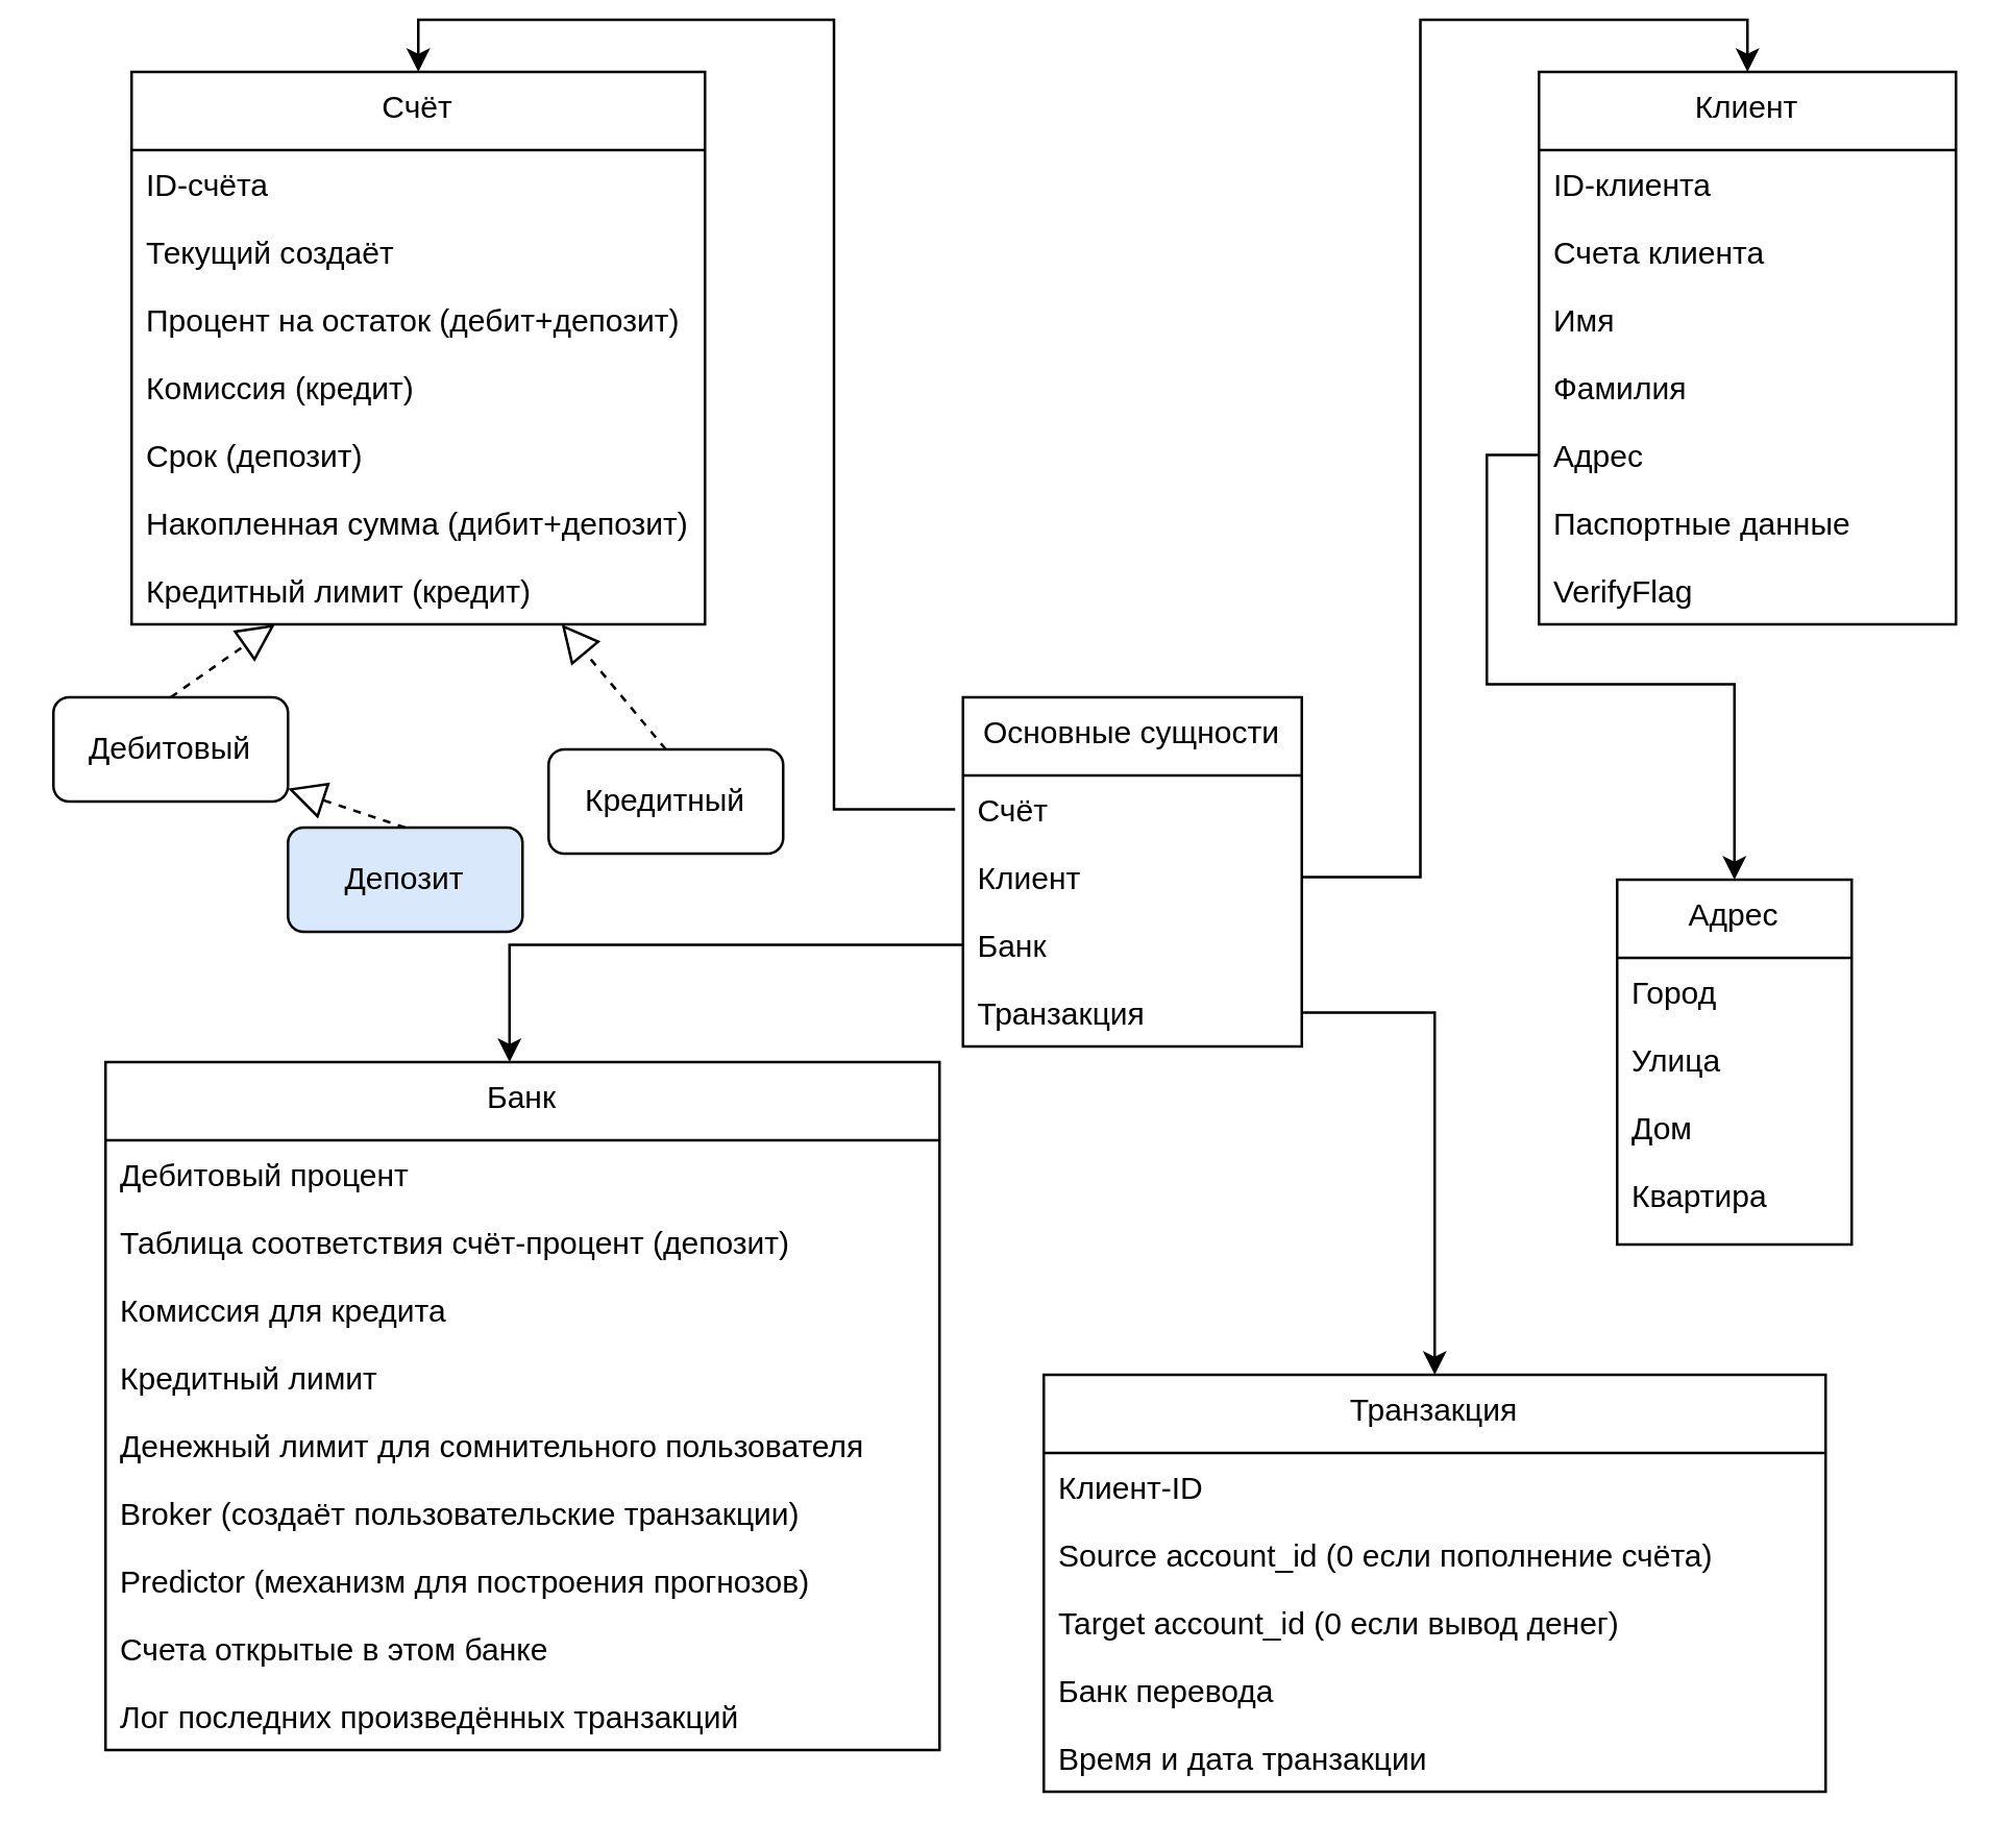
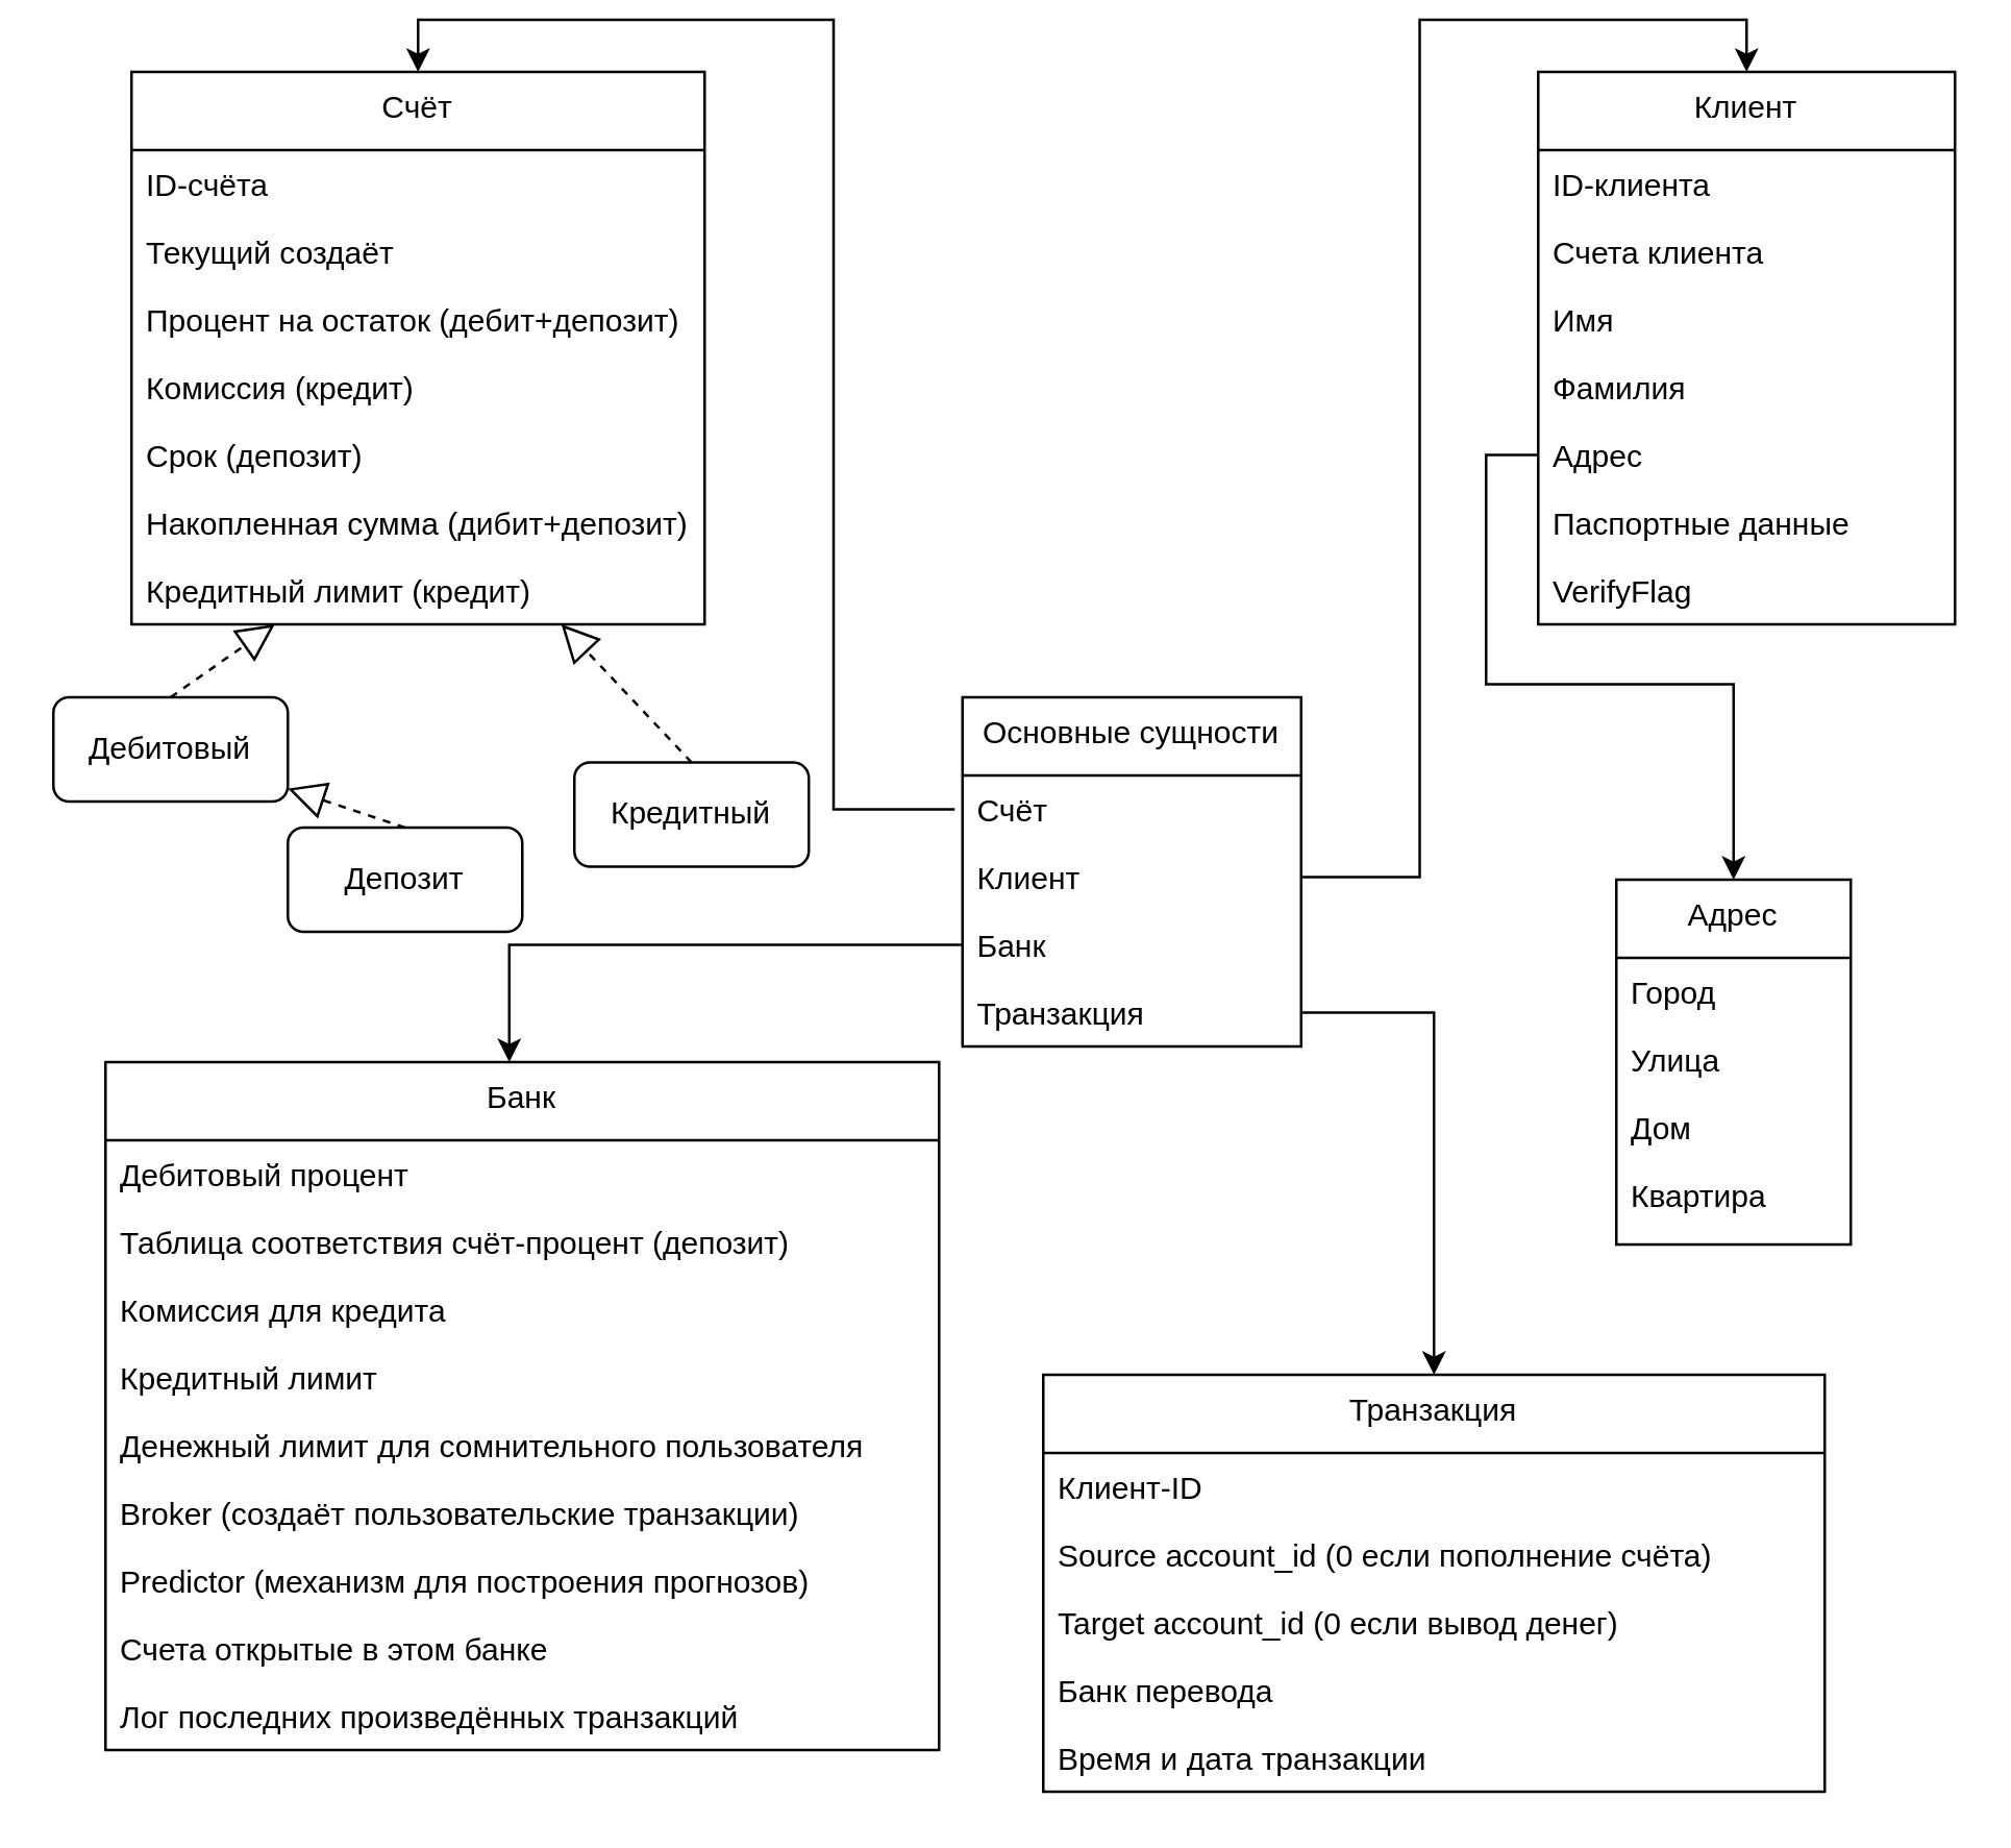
- <mxCell id="27" value="Кредитный" style="rounded=1;whiteSpace=wrap;html=1;sketch=0;" parent="1" vertex="1"><mxGeometry x="210" y="280" width="90" height="40" as="geometry" /></mxCell>
+ <mxCell id="27" value="Кредитный" style="rounded=1;whiteSpace=wrap;html=1;sketch=0;" parent="1" vertex="1"><mxGeometry x="220" y="285" width="90" height="40" as="geometry" /></mxCell>
- <mxCell id="26" value="Депозит" style="rounded=1;whiteSpace=wrap;html=1;sketch=0;fillColor=#dae8fc;" parent="1" vertex="1"><mxGeometry x="110" y="310" width="90" height="40" as="geometry" /></mxCell>
+ <mxCell id="26" value="Депозит" style="rounded=1;whiteSpace=wrap;html=1;sketch=0;" parent="1" vertex="1"><mxGeometry x="110" y="310" width="90" height="40" as="geometry" /></mxCell>
